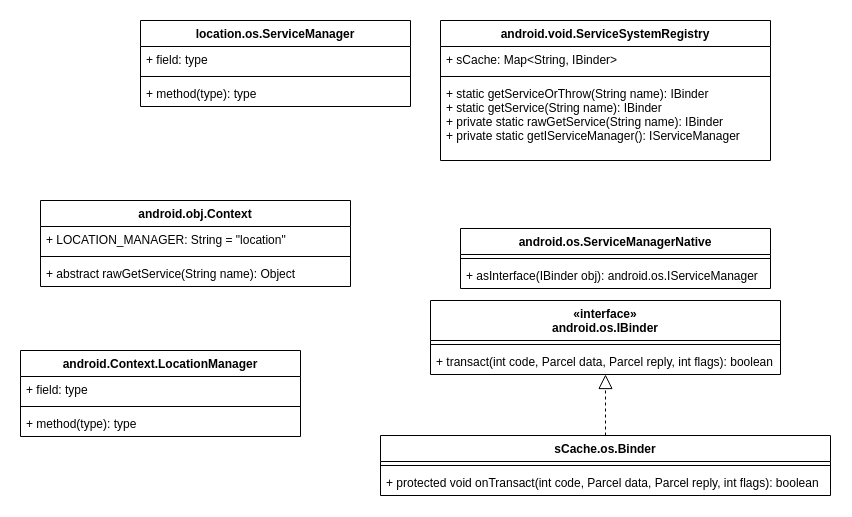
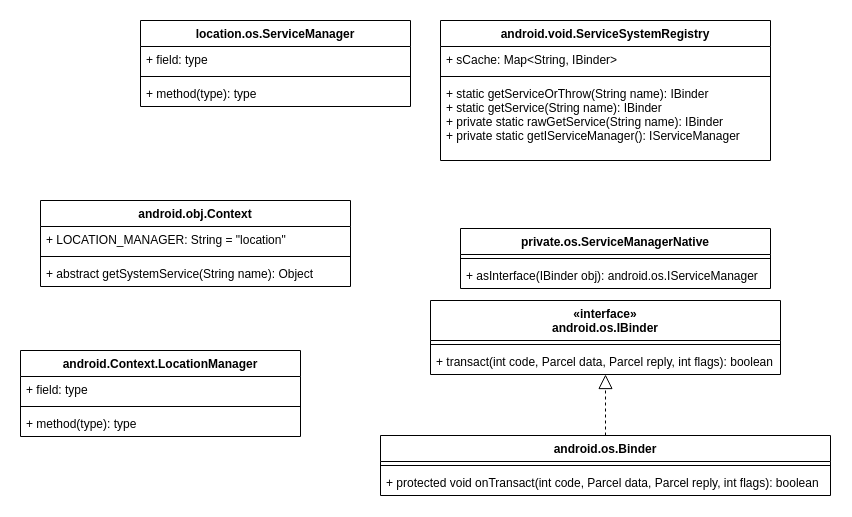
- <mxCell id="18" value="android.os.ServiceManagerNative" style="swimlane;fontStyle=1;align=center;verticalAlign=top;childLayout=stackLayout;horizontal=1;startSize=26;horizontalStack=0;resizeParent=1;resizeParentMax=0;resizeLast=0;collapsible=1;marginBottom=0;" vertex="1" parent="1"><mxGeometry x="460" y="228" width="310" height="60" as="geometry" /></mxCell>
+ <mxCell id="18" value="private.os.ServiceManagerNative" style="swimlane;fontStyle=1;align=center;verticalAlign=top;childLayout=stackLayout;horizontal=1;startSize=26;horizontalStack=0;resizeParent=1;resizeParentMax=0;resizeLast=0;collapsible=1;marginBottom=0;" vertex="1" parent="1"><mxGeometry x="460" y="228" width="310" height="60" as="geometry" /></mxCell>
- <mxCell id="9" value="+ abstract rawGetService(String name): Object" style="text;strokeColor=none;fillColor=none;align=left;verticalAlign=top;spacingLeft=4;spacingRight=4;overflow=hidden;rotatable=0;points=[[0,0.5],[1,0.5]];portConstraint=eastwest;" vertex="1" parent="6"><mxGeometry y="60" width="310" height="26" as="geometry" /></mxCell>
+ <mxCell id="9" value="+ abstract getSystemService(String name): Object" style="text;strokeColor=none;fillColor=none;align=left;verticalAlign=top;spacingLeft=4;spacingRight=4;overflow=hidden;rotatable=0;points=[[0,0.5],[1,0.5]];portConstraint=eastwest;" vertex="1" parent="6"><mxGeometry y="60" width="310" height="26" as="geometry" /></mxCell>
- <mxCell id="21" value="sCache.os.Binder" style="swimlane;fontStyle=1;align=center;verticalAlign=top;childLayout=stackLayout;horizontal=1;startSize=26;horizontalStack=0;resizeParent=1;resizeParentMax=0;resizeLast=0;collapsible=1;marginBottom=0;" vertex="1" parent="1"><mxGeometry x="380" y="435" width="450" height="60" as="geometry" /></mxCell>
+ <mxCell id="21" value="android.os.Binder" style="swimlane;fontStyle=1;align=center;verticalAlign=top;childLayout=stackLayout;horizontal=1;startSize=26;horizontalStack=0;resizeParent=1;resizeParentMax=0;resizeLast=0;collapsible=1;marginBottom=0;" vertex="1" parent="1"><mxGeometry x="380" y="435" width="450" height="60" as="geometry" /></mxCell>
